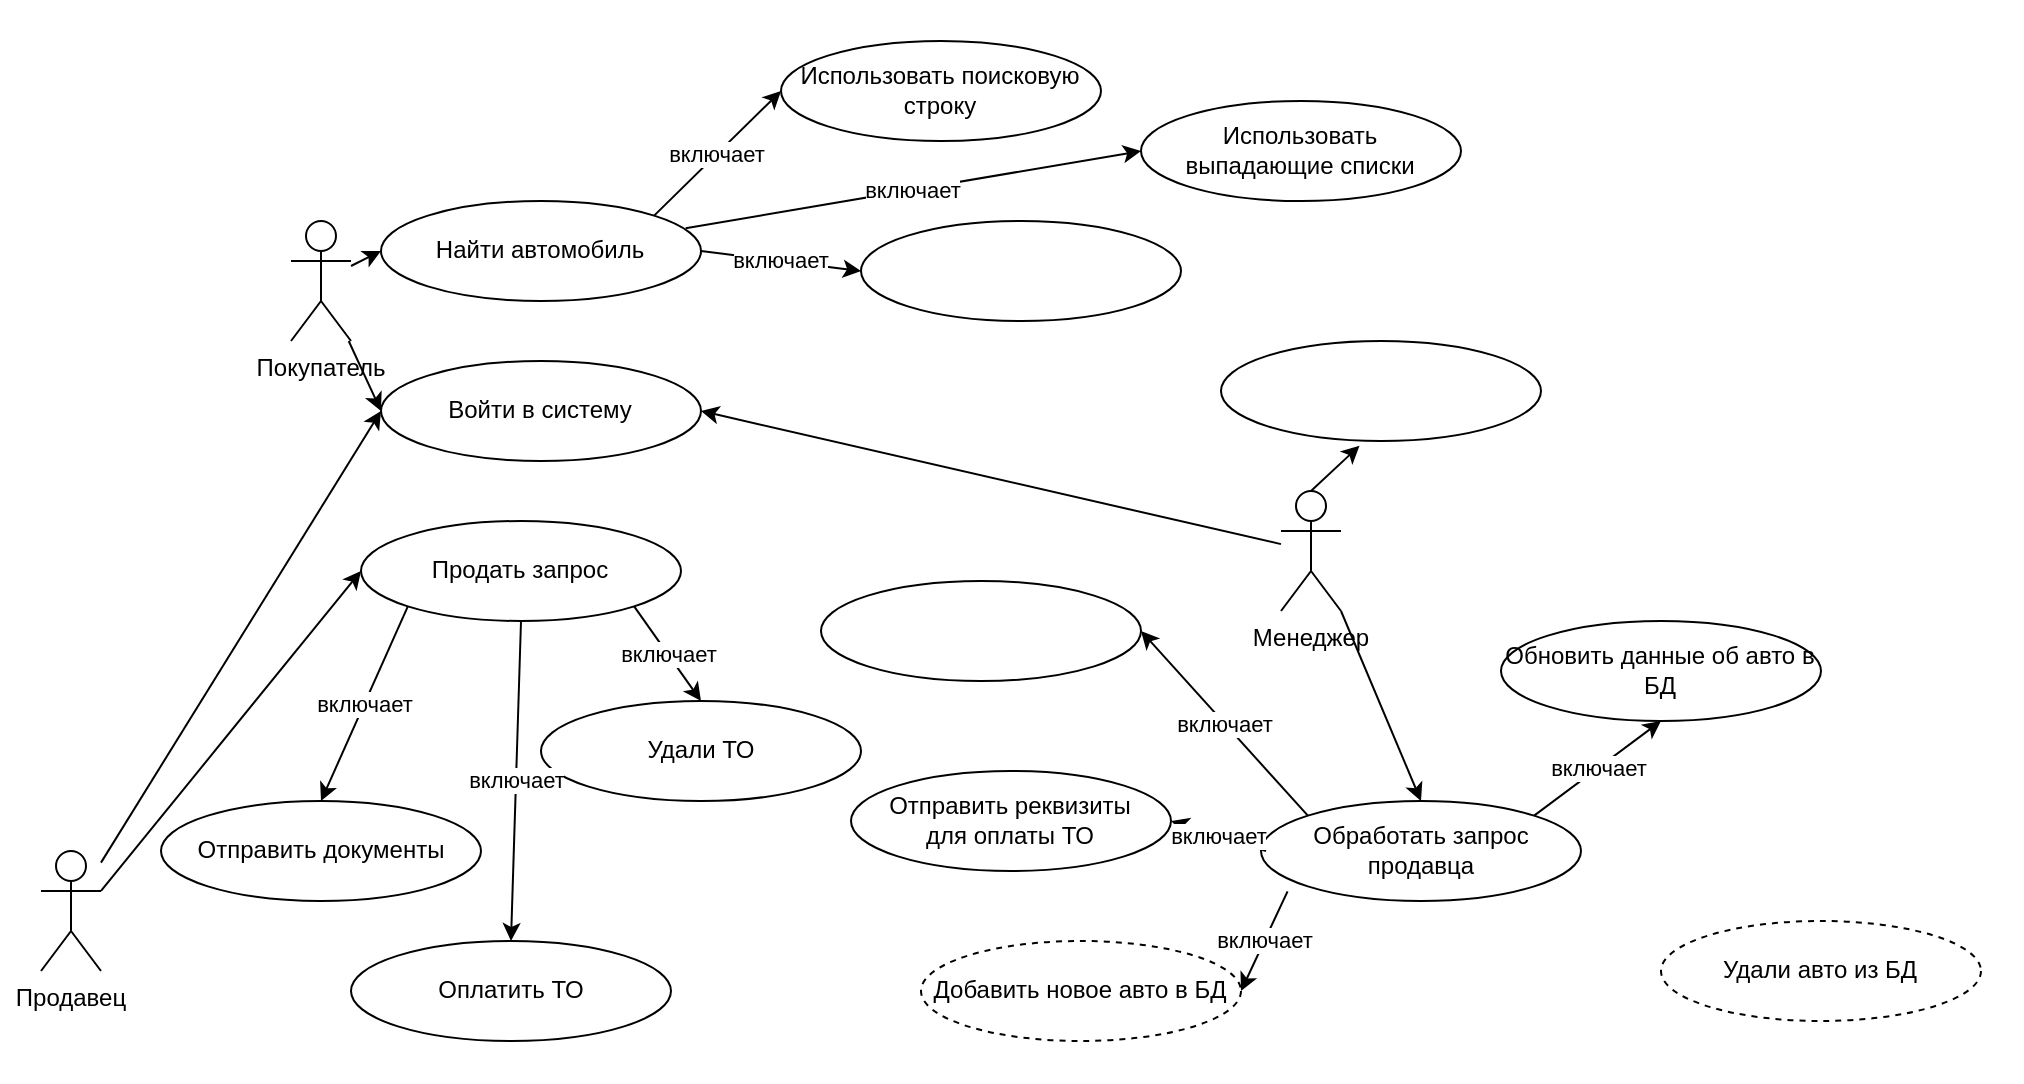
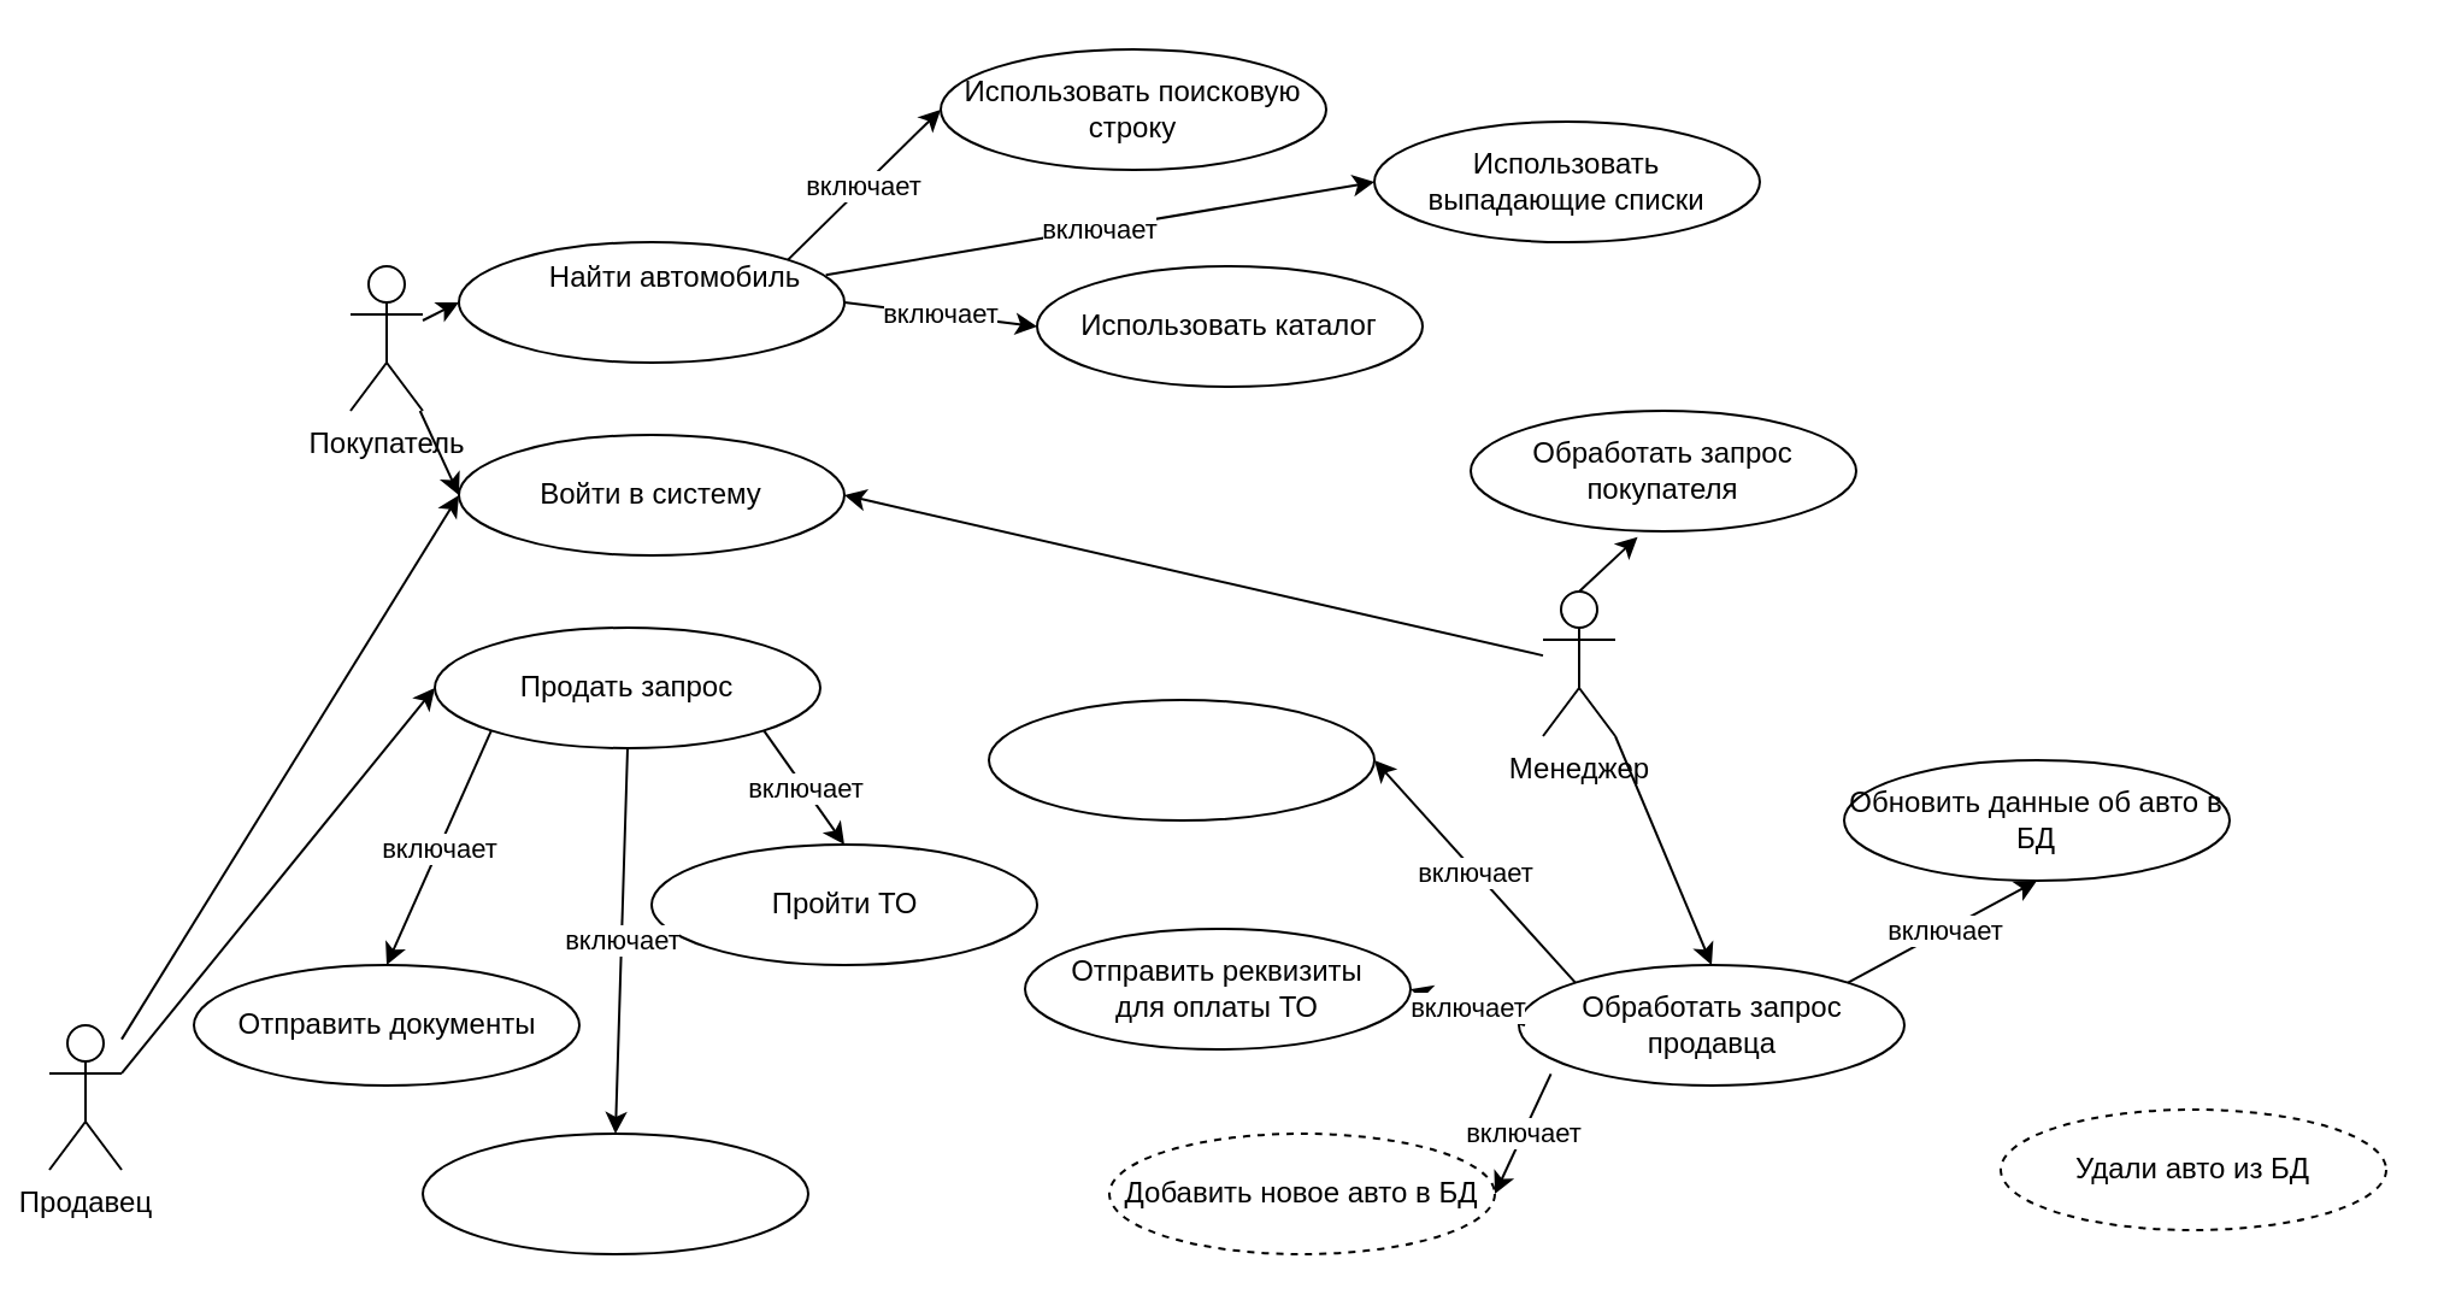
- <mxCell id="7" value="Найти автомобиль" style="text;html=1;strokeColor=none;fillColor=none;align=center;verticalAlign=middle;whiteSpace=wrap;rounded=0;" vertex="1" parent="1"><mxGeometry x="205" y="117.5" width="130" height="15" as="geometry" /></mxCell>
+ <mxCell id="7" value="Найти автомобиль" style="text;html=1;strokeColor=none;fillColor=none;align=center;verticalAlign=middle;whiteSpace=wrap;rounded=0;" vertex="1" parent="1"><mxGeometry x="215" y="107.5" width="130" height="15" as="geometry" /></mxCell>
+ <mxCell id="13" value="Использовать каталог" style="text;html=1;strokeColor=none;fillColor=none;align=center;verticalAlign=middle;whiteSpace=wrap;rounded=0;" vertex="1" parent="1"><mxGeometry x="435" y="125" width="150" height="20" as="geometry" /></mxCell>
+ <mxCell id="27" value="Обработать запрос покупателя" style="text;html=1;strokeColor=none;fillColor=none;align=center;verticalAlign=middle;whiteSpace=wrap;rounded=0;" vertex="1" parent="1"><mxGeometry x="615" y="185" width="150" height="20" as="geometry" /></mxCell>
- <mxCell id="51" value="Обновить данные об авто в БД" style="ellipse;whiteSpace=wrap;html=1;" vertex="1" parent="1"><mxGeometry x="750" y="310" width="160" height="50" as="geometry" /></mxCell>
+ <mxCell id="51" value="Обновить данные об авто в БД" style="ellipse;whiteSpace=wrap;html=1;" vertex="1" parent="1"><mxGeometry x="765" y="315" width="160" height="50" as="geometry" /></mxCell>
- <mxCell id="42" value="Удали ТО" style="text;html=1;strokeColor=none;fillColor=none;align=center;verticalAlign=middle;whiteSpace=wrap;rounded=0;" vertex="1" parent="1"><mxGeometry x="282.5" y="365" width="135" height="20" as="geometry" /></mxCell>
+ <mxCell id="42" value="Пройти ТО" style="text;html=1;strokeColor=none;fillColor=none;align=center;verticalAlign=middle;whiteSpace=wrap;rounded=0;" vertex="1" parent="1"><mxGeometry x="282.5" y="365" width="135" height="20" as="geometry" /></mxCell>
- <mxCell id="41" value="Оплатить ТО" style="text;html=1;strokeColor=none;fillColor=none;align=center;verticalAlign=middle;whiteSpace=wrap;rounded=0;" vertex="1" parent="1"><mxGeometry x="187.5" y="485" width="135" height="20" as="geometry" /></mxCell>
